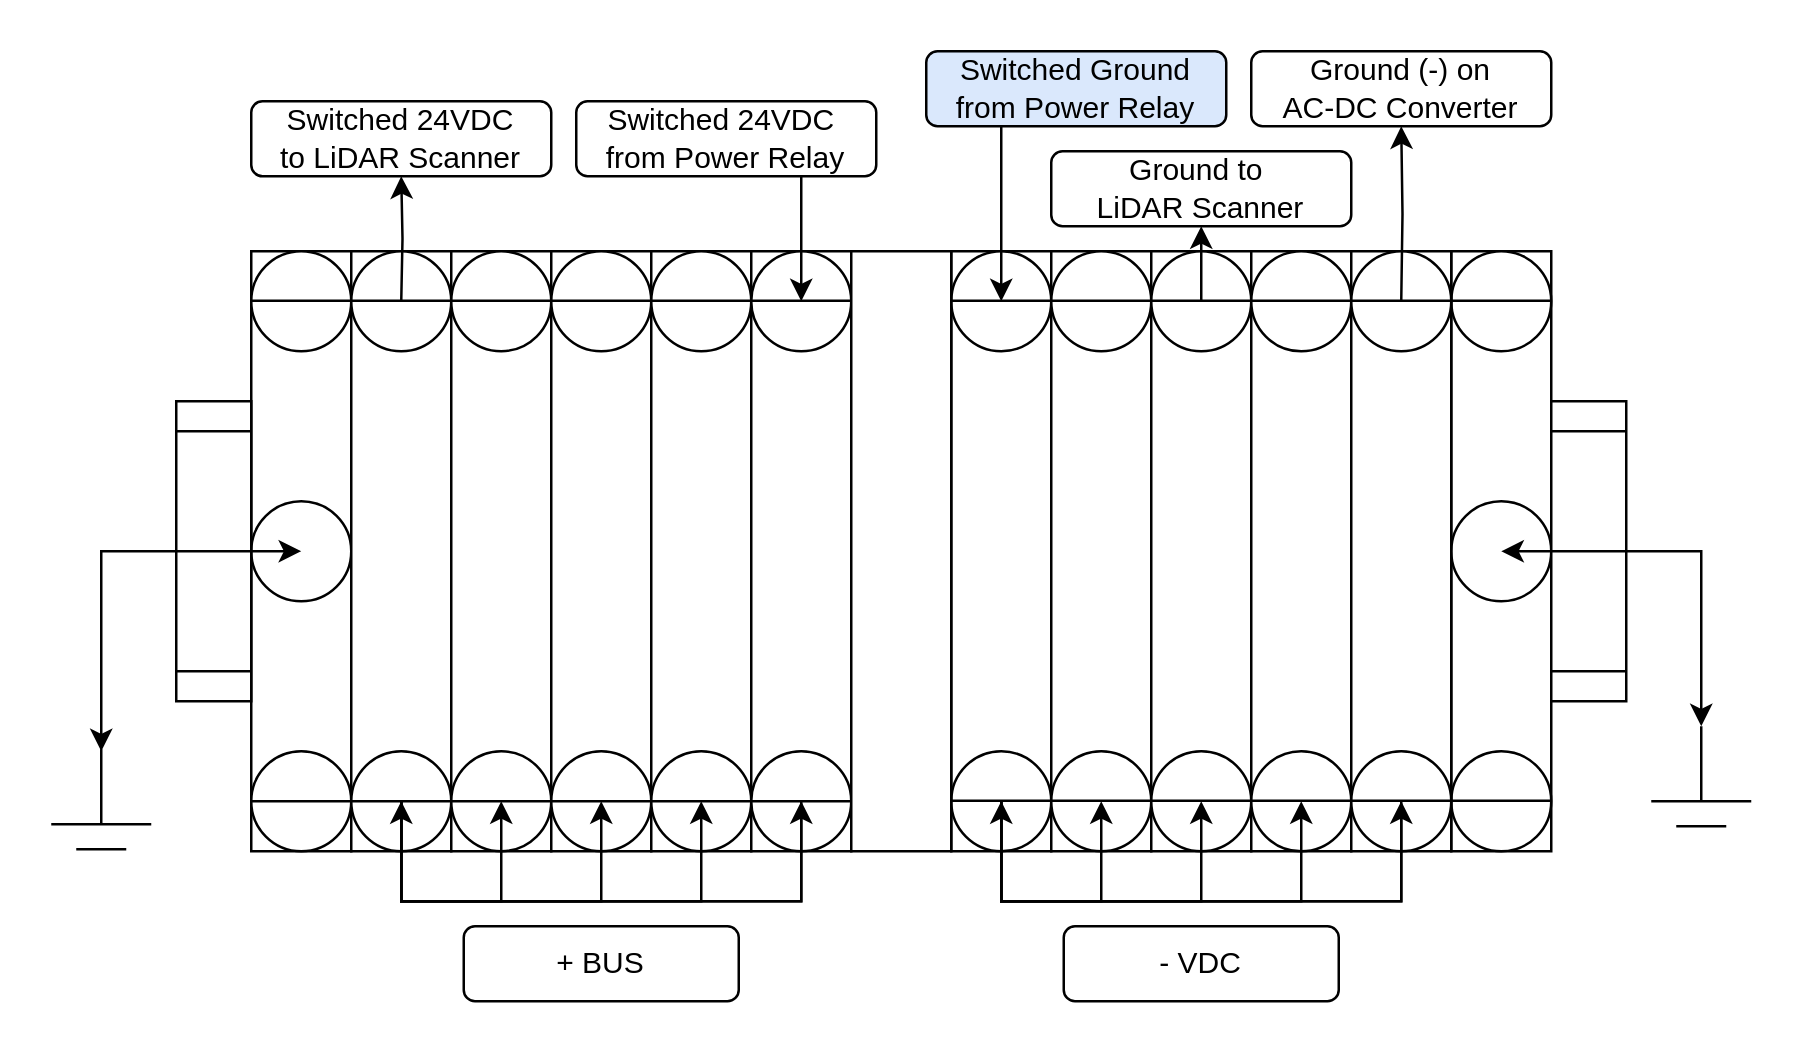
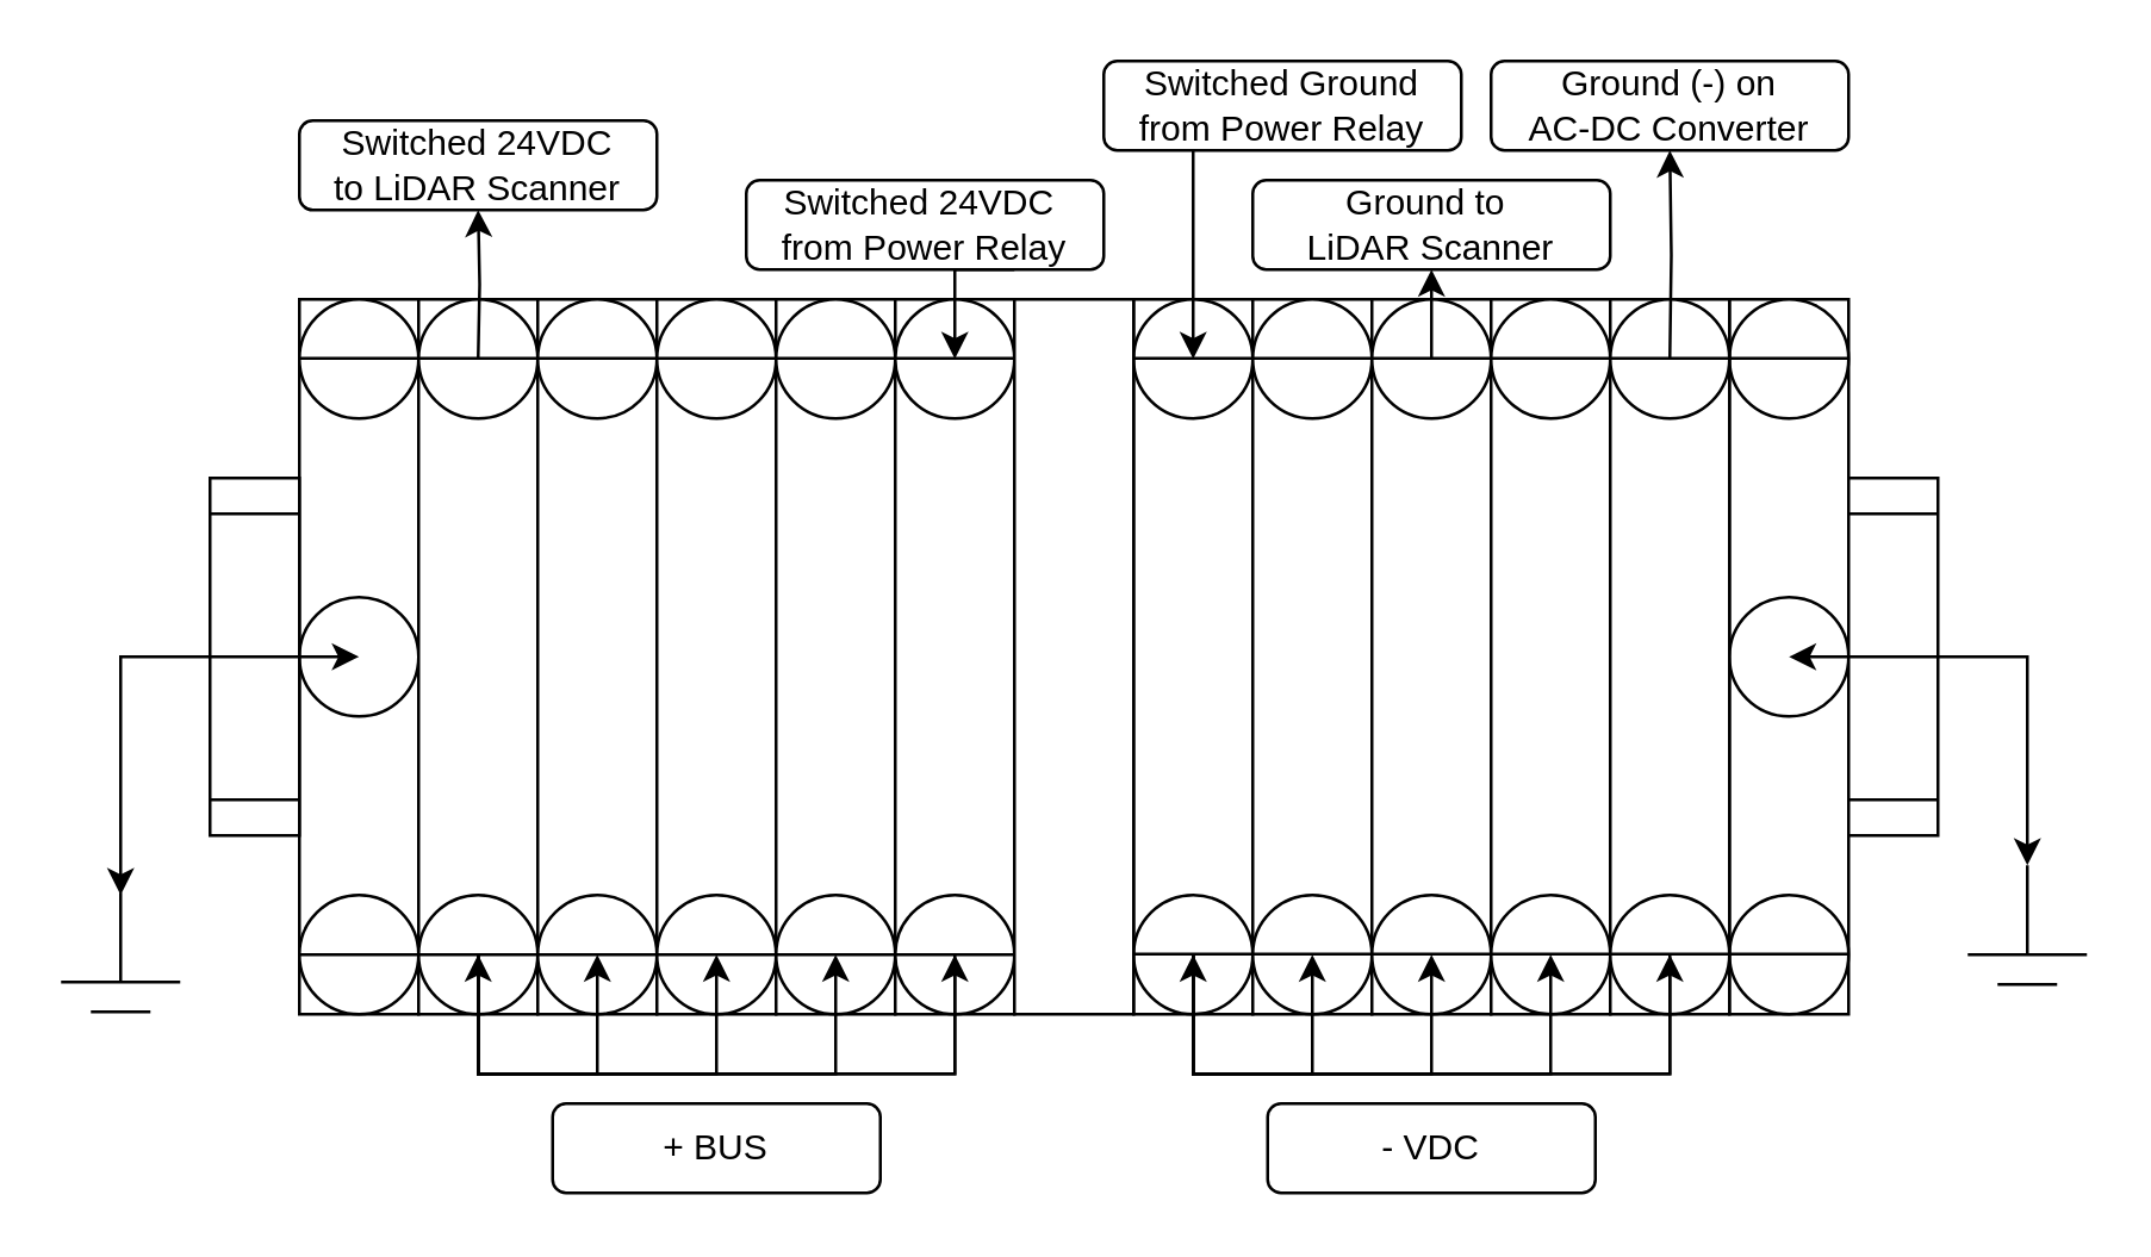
- <mxCell id="72" value="Switched Ground&lt;br&gt;from Power Relay" style="rounded=1;whiteSpace=wrap;html=1;fillColor=#dae8fc;" vertex="1" parent="1"><mxGeometry x="370" y="20" width="120" height="30" as="geometry" /></mxCell>
+ <mxCell id="72" value="Switched Ground&lt;br&gt;from Power Relay" style="rounded=1;whiteSpace=wrap;html=1;" vertex="1" parent="1"><mxGeometry x="370" y="20" width="120" height="30" as="geometry" /></mxCell>
- <mxCell id="68" value="Switched 24VDC&amp;nbsp;&lt;br&gt;from Power Relay" style="rounded=1;whiteSpace=wrap;html=1;" vertex="1" parent="1"><mxGeometry x="230" y="40" width="120" height="30" as="geometry" /></mxCell>
+ <mxCell id="68" value="Switched 24VDC&amp;nbsp;&lt;br&gt;from Power Relay" style="rounded=1;whiteSpace=wrap;html=1;" vertex="1" parent="1"><mxGeometry x="250" y="60" width="120" height="30" as="geometry" /></mxCell>
